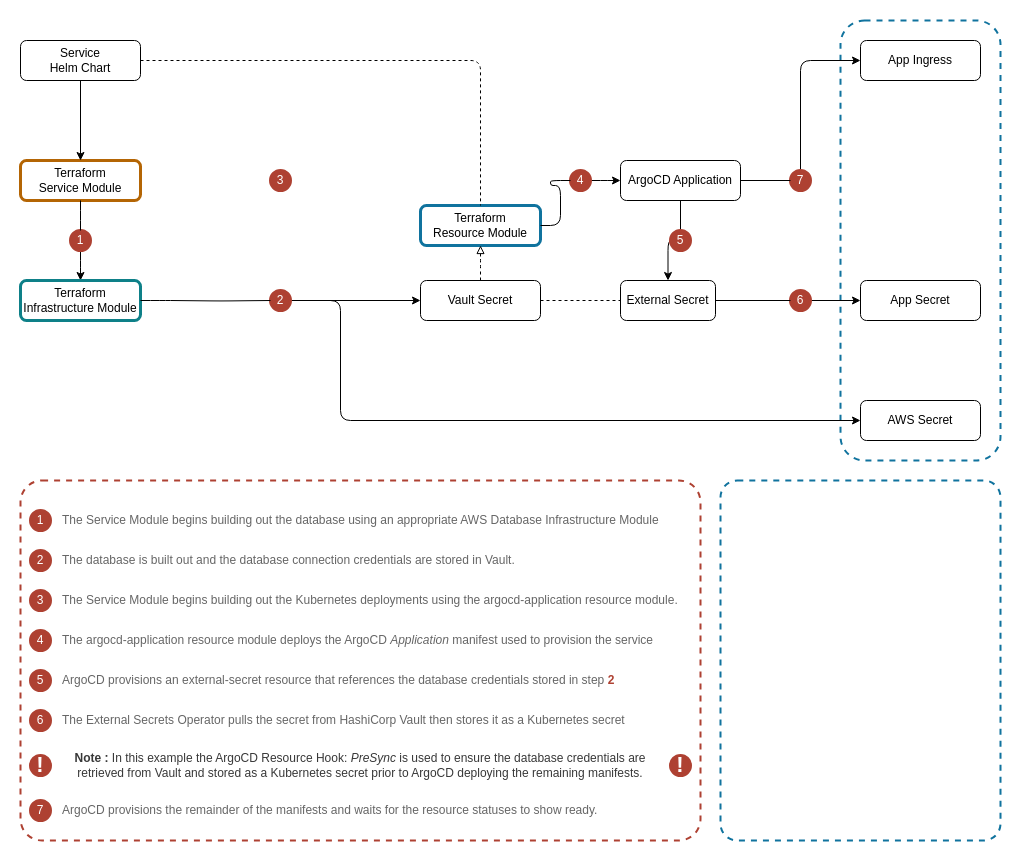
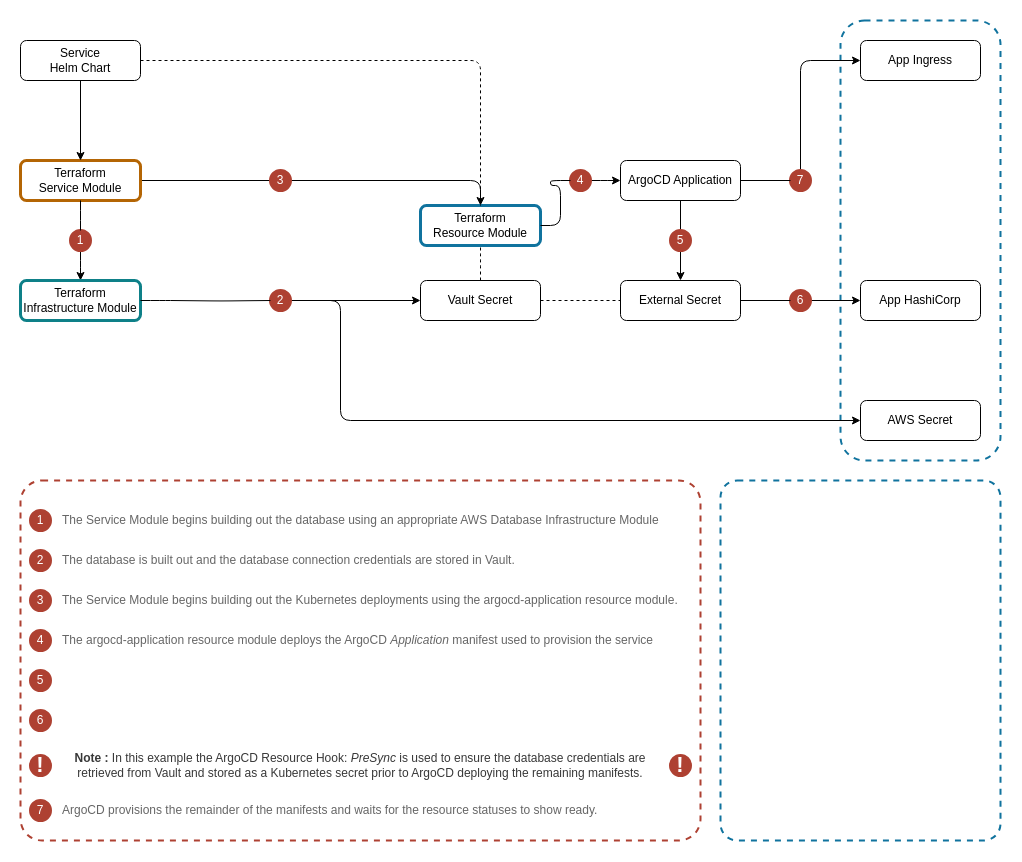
+ <mxCell id="4" style="edgeStyle=orthogonalEdgeStyle;orthogonalLoop=1;jettySize=auto;html=1;" parent="1" source="5" target="18" edge="1"><mxGeometry relative="1" as="geometry" /></mxCell>
- <mxCell id="33" style="edgeStyle=orthogonalEdgeStyle;orthogonalLoop=1;jettySize=auto;html=1;entryX=0.5;entryY=1;entryDx=0;entryDy=0;dashed=1;fontFamily=Helvetica;fontColor=#666666;endArrow=block;endFill=0;strokeWidth=1;exitX=0.5;exitY=0;exitDx=0;exitDy=0;" parent="1" source="10" target="18" edge="1"><mxGeometry relative="1" as="geometry"><Array as="points"><mxPoint x="480" y="260" /><mxPoint x="480" y="260" /></Array></mxGeometry></mxCell>
+ <mxCell id="33" style="edgeStyle=orthogonalEdgeStyle;orthogonalLoop=1;jettySize=auto;html=1;entryX=0.5;entryY=1;entryDx=0;entryDy=0;dashed=1;fontFamily=Helvetica;fontColor=#666666;endArrow=none;endFill=0;strokeWidth=1;exitX=0.5;exitY=0;exitDx=0;exitDy=0;" parent="1" source="10" target="18" edge="1"><mxGeometry relative="1" as="geometry"><Array as="points"><mxPoint x="480" y="260" /><mxPoint x="480" y="260" /></Array></mxGeometry></mxCell>
- <mxCell id="20" value="External Secret" style="rounded=1;whiteSpace=wrap;html=1;" parent="1" vertex="1"><mxGeometry x="620" y="280" width="95" height="40" as="geometry" /></mxCell>
+ <mxCell id="20" value="External Secret" style="rounded=1;whiteSpace=wrap;html=1;" parent="1" vertex="1"><mxGeometry x="620" y="280" width="120" height="40" as="geometry" /></mxCell>
- <mxCell id="13" value="App Secret" style="rounded=1;whiteSpace=wrap;html=1;" parent="1" vertex="1"><mxGeometry x="860" y="280" width="120" height="40" as="geometry" /></mxCell>
+ <mxCell id="13" value="App HashiCorp" style="rounded=1;whiteSpace=wrap;html=1;" parent="1" vertex="1"><mxGeometry x="860" y="280" width="120" height="40" as="geometry" /></mxCell>
- <mxCell id="54" value="ArgoCD provisions an external-secret resource that references the database credentials stored in step &lt;b&gt;&lt;font color=&quot;#ae4132&quot;&gt;2&lt;/font&gt;&lt;/b&gt;&lt;b&gt;&lt;font color=&quot;#ae4132&quot;&gt;&lt;br&gt;&lt;/font&gt;&lt;/b&gt;" style="text;html=1;strokeColor=none;fillColor=none;align=left;verticalAlign=middle;whiteSpace=wrap;rounded=0;fontFamily=Helvetica;fontColor=#666666;" parent="52" vertex="1"><mxGeometry x="30" width="640" height="40" as="geometry" /></mxCell>
- <mxCell id="57" value="The External Secrets Operator pulls the secret from HashiCorp Vault then stores it as a Kubernetes secret" style="text;html=1;strokeColor=none;fillColor=none;align=left;verticalAlign=middle;whiteSpace=wrap;rounded=0;fontFamily=Helvetica;fontColor=#666666;" parent="55" vertex="1"><mxGeometry x="30" width="640" height="40" as="geometry" /></mxCell>
